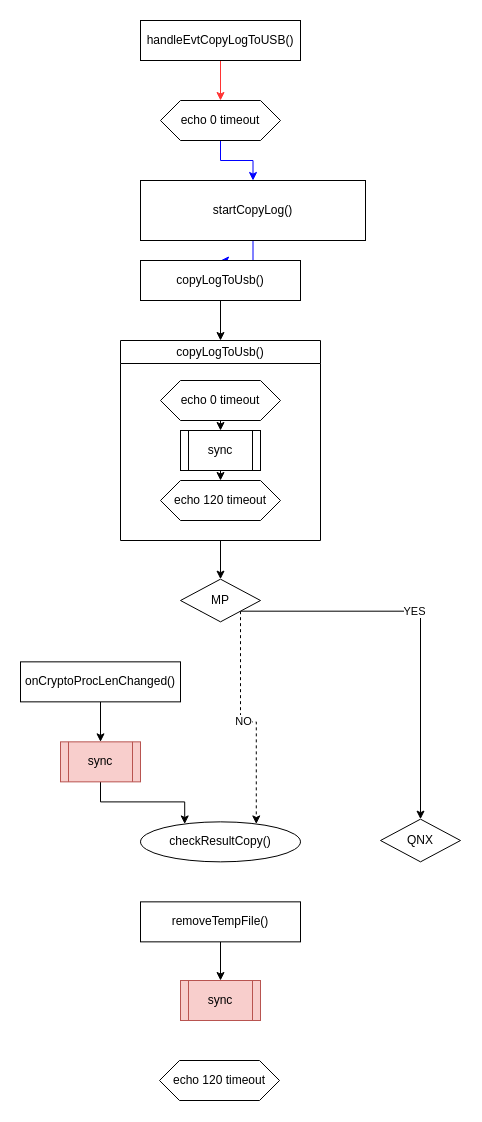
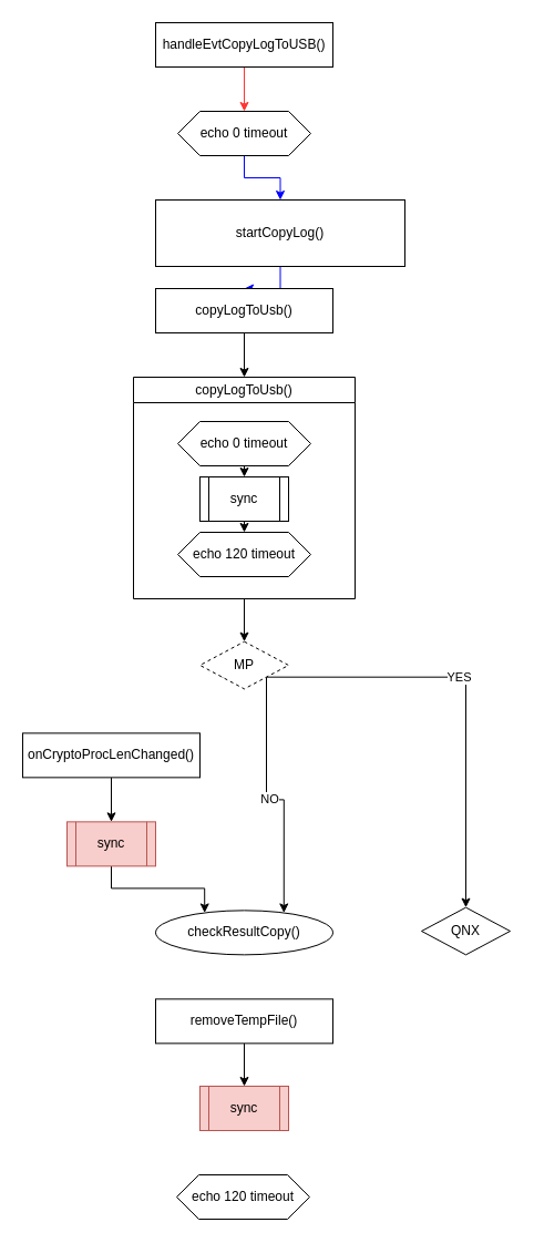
- <mxCell id="10" value="MP" style="rhombus;whiteSpace=wrap;html=1;fontSize=12;" vertex="1" parent="1"><mxGeometry x="180" y="578.65" width="80" height="42.7" as="geometry" /></mxCell>
+ <mxCell id="10" value="MP" style="rhombus;whiteSpace=wrap;html=1;fontSize=12;dashed=1;" vertex="1" parent="1"><mxGeometry x="180" y="578.65" width="80" height="42.7" as="geometry" /></mxCell>
- <mxCell id="9" value="NO" style="edgeStyle=orthogonalEdgeStyle;rounded=0;orthogonalLoop=1;jettySize=auto;html=1;exitX=1;exitY=1;exitDx=0;exitDy=0;entryX=0.75;entryY=0;entryDx=0;entryDy=0;dashed=1;" edge="1" parent="1" source="10" target="19"><mxGeometry relative="1" as="geometry" /></mxCell>
+ <mxCell id="9" value="NO" style="edgeStyle=orthogonalEdgeStyle;rounded=0;orthogonalLoop=1;jettySize=auto;html=1;exitX=1;exitY=1;exitDx=0;exitDy=0;entryX=0.75;entryY=0;entryDx=0;entryDy=0;" edge="1" parent="1" source="10" target="19"><mxGeometry relative="1" as="geometry" /></mxCell>
